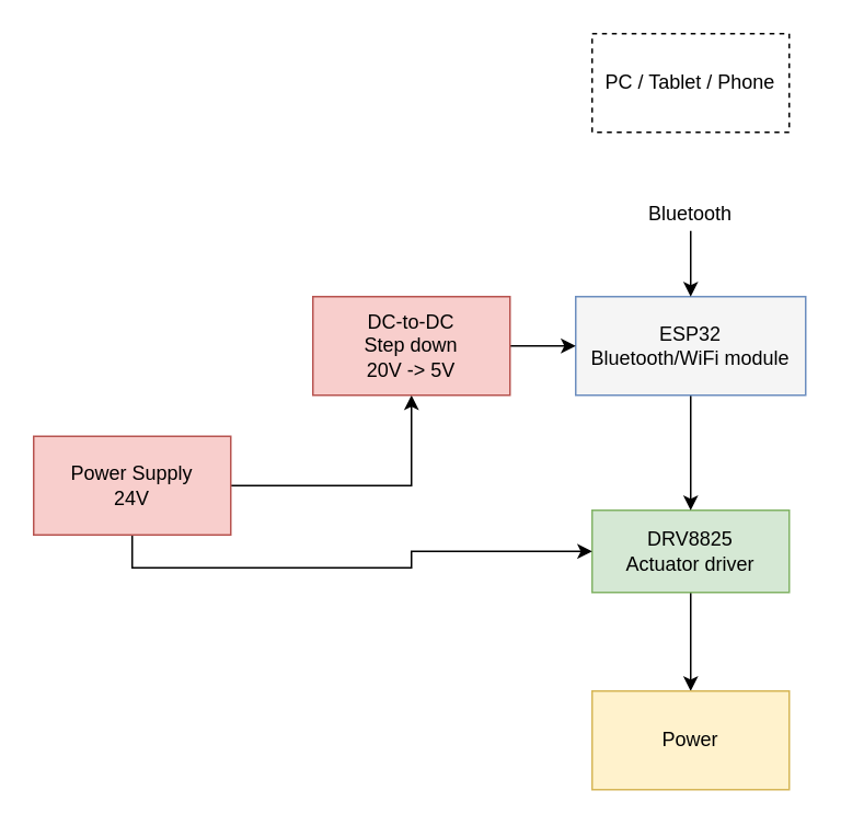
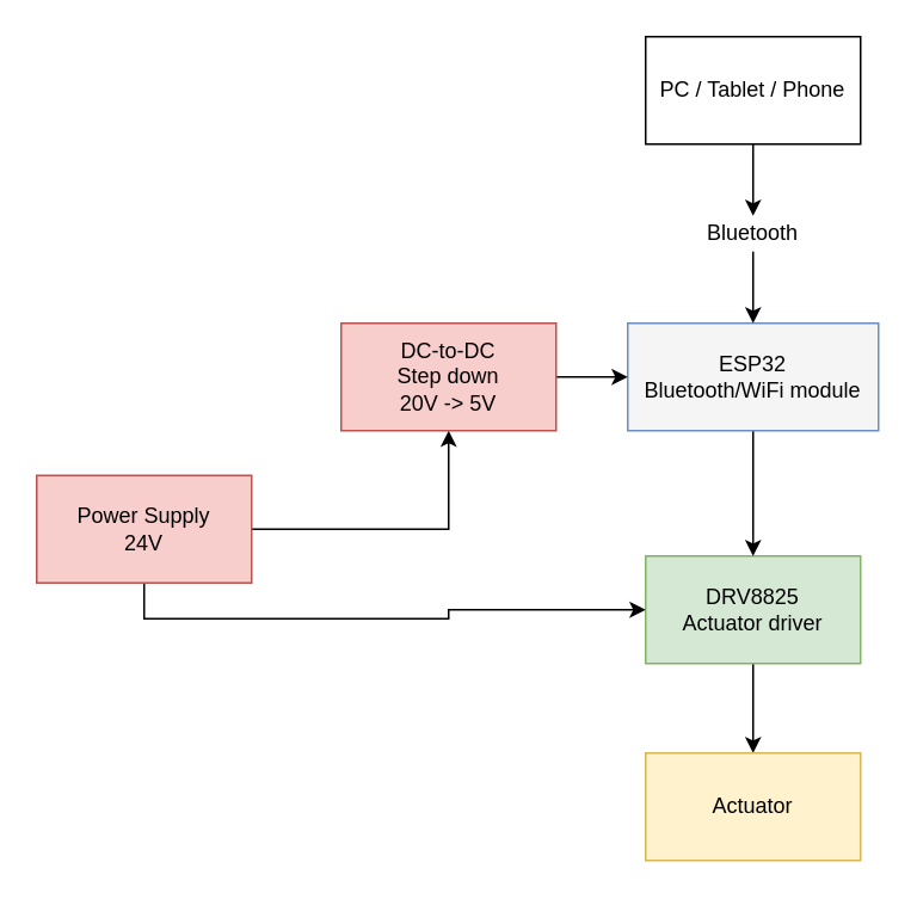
- <mxCell id="12" value="PC / Tablet / Phone" style="rounded=0;whiteSpace=wrap;html=1;dashed=1;" vertex="1" parent="1"><mxGeometry x="360" y="20" width="120" height="60" as="geometry" /></mxCell>
+ <mxCell id="12" value="PC / Tablet / Phone" style="rounded=0;whiteSpace=wrap;html=1;" vertex="1" parent="1"><mxGeometry x="360" y="20" width="120" height="60" as="geometry" /></mxCell>
+ <mxCell id="11" style="edgeStyle=orthogonalEdgeStyle;rounded=0;orthogonalLoop=1;jettySize=auto;html=1;exitX=0.5;exitY=1;exitDx=0;exitDy=0;entryX=0.5;entryY=0;entryDx=0;entryDy=0;" edge="1" parent="1" source="12" target="14"><mxGeometry relative="1" as="geometry" /></mxCell>
- <mxCell id="3" value="&lt;div&gt;DRV8825&lt;/div&gt;&lt;div&gt;Actuator driver&lt;br&gt;&lt;/div&gt;" style="rounded=0;whiteSpace=wrap;html=1;fillColor=#d5e8d4;strokeColor=#82b366;" vertex="1" parent="1"><mxGeometry x="360" y="310" width="120" height="50" as="geometry" /></mxCell>
+ <mxCell id="3" value="&lt;div&gt;DRV8825&lt;/div&gt;&lt;div&gt;Actuator driver&lt;br&gt;&lt;/div&gt;" style="rounded=0;whiteSpace=wrap;html=1;fillColor=#d5e8d4;strokeColor=#82b366;" vertex="1" parent="1"><mxGeometry x="360" y="310" width="120" height="60" as="geometry" /></mxCell>
- <mxCell id="15" value="Power" style="rounded=0;whiteSpace=wrap;html=1;fillColor=#fff2cc;strokeColor=#d6b656;" vertex="1" parent="1"><mxGeometry x="360" y="420" width="120" height="60" as="geometry" /></mxCell>
+ <mxCell id="15" value="Actuator" style="rounded=0;whiteSpace=wrap;html=1;fillColor=#fff2cc;strokeColor=#d6b656;" vertex="1" parent="1"><mxGeometry x="360" y="420" width="120" height="60" as="geometry" /></mxCell>
